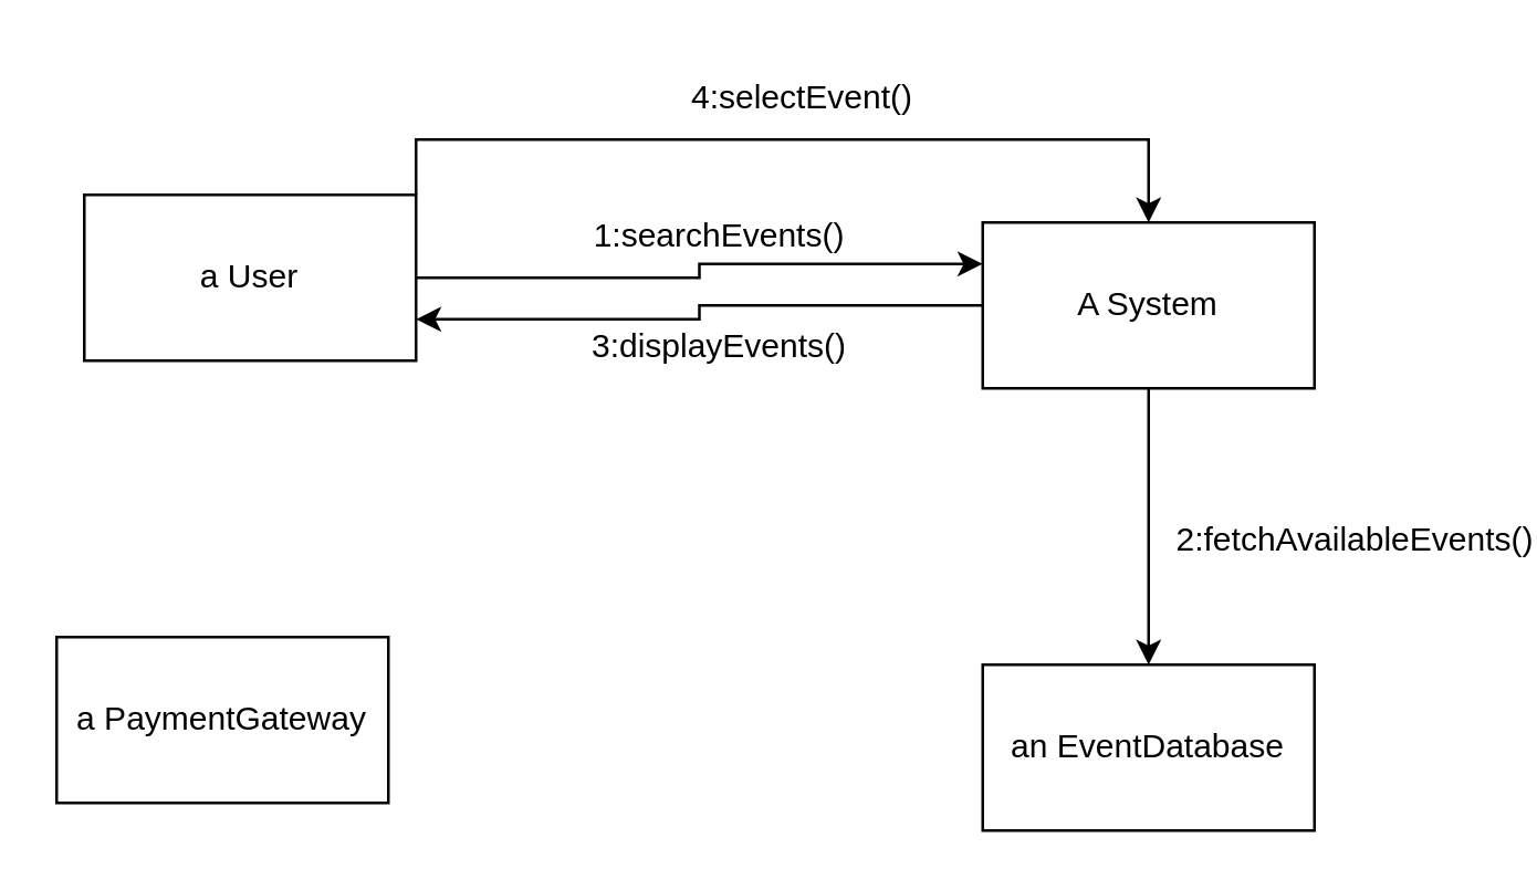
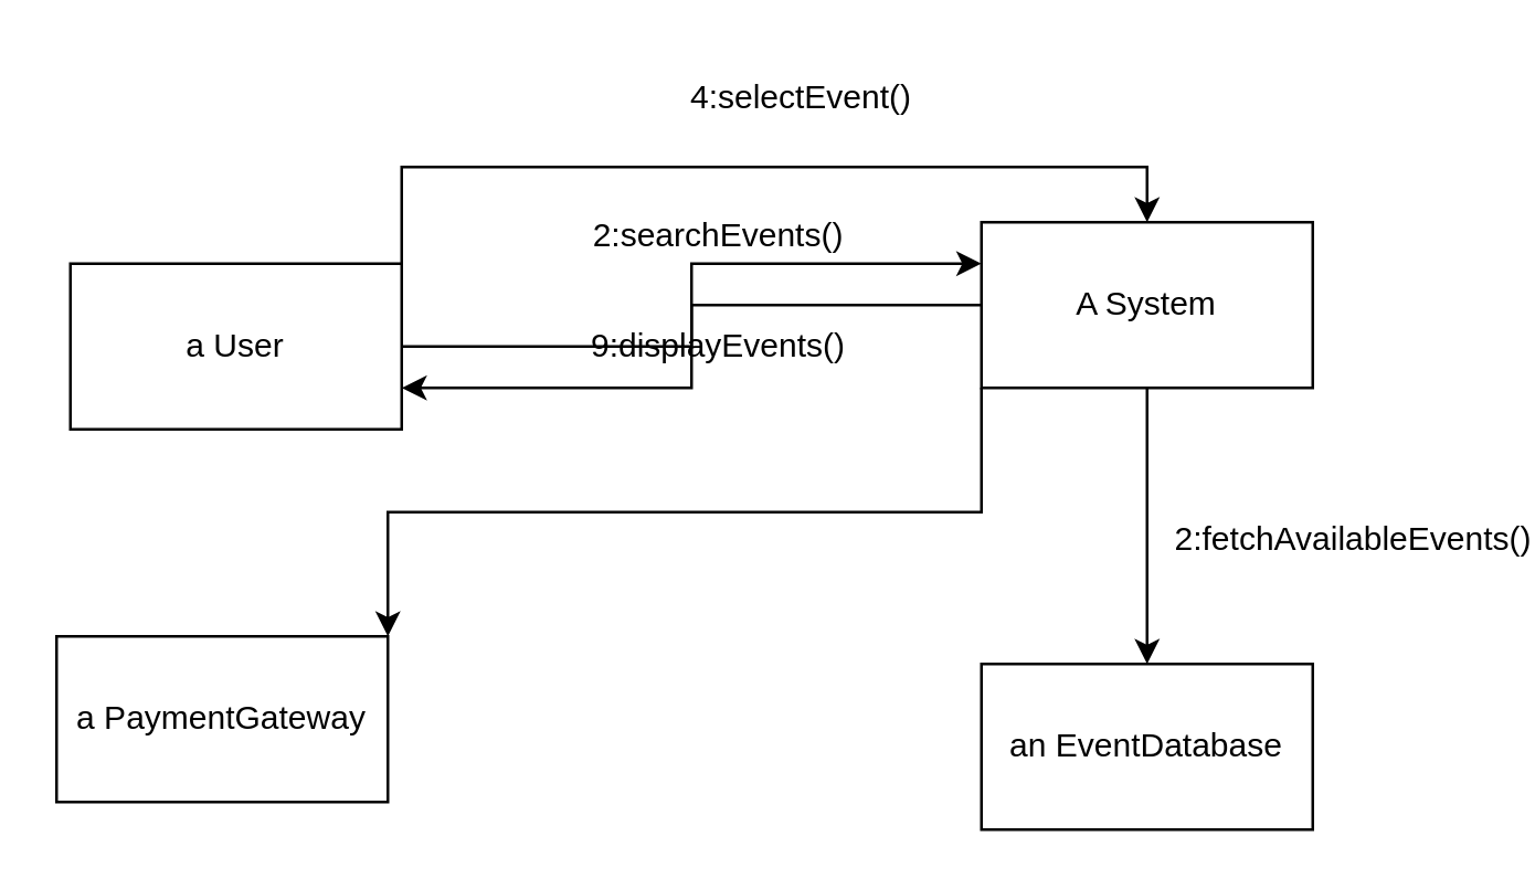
- <mxCell id="11" value="1:searchEvents()" style="text;html=1;align=center;verticalAlign=middle;whiteSpace=wrap;rounded=0;" vertex="1" parent="1"><mxGeometry x="230" y="70" width="60" height="30" as="geometry" /></mxCell>
+ <mxCell id="11" value="2:searchEvents()" style="text;html=1;align=center;verticalAlign=middle;whiteSpace=wrap;rounded=0;" vertex="1" parent="1"><mxGeometry x="230" y="70" width="60" height="30" as="geometry" /></mxCell>
- <mxCell id="10" value="a User" style="rounded=0;whiteSpace=wrap;html=1;" vertex="1" parent="1"><mxGeometry x="30" y="70" width="120" height="60" as="geometry" /></mxCell>
+ <mxCell id="10" value="a User" style="rounded=0;whiteSpace=wrap;html=1;" vertex="1" parent="1"><mxGeometry x="25" y="95" width="120" height="60" as="geometry" /></mxCell>
- <mxCell id="13" value="3:displayEvents()" style="text;html=1;align=center;verticalAlign=middle;whiteSpace=wrap;rounded=0;" vertex="1" parent="1"><mxGeometry x="230" y="110" width="60" height="30" as="geometry" /></mxCell>
+ <mxCell id="13" value="9:displayEvents()" style="text;html=1;align=center;verticalAlign=middle;whiteSpace=wrap;rounded=0;" vertex="1" parent="1"><mxGeometry x="230" y="110" width="60" height="30" as="geometry" /></mxCell>
+ <mxCell id="6" style="edgeStyle=orthogonalEdgeStyle;rounded=0;orthogonalLoop=1;jettySize=auto;html=1;exitX=0;exitY=1;exitDx=0;exitDy=0;entryX=1;entryY=0;entryDx=0;entryDy=0;" edge="1" parent="1" source="7" target="2"><mxGeometry relative="1" as="geometry" /></mxCell>
